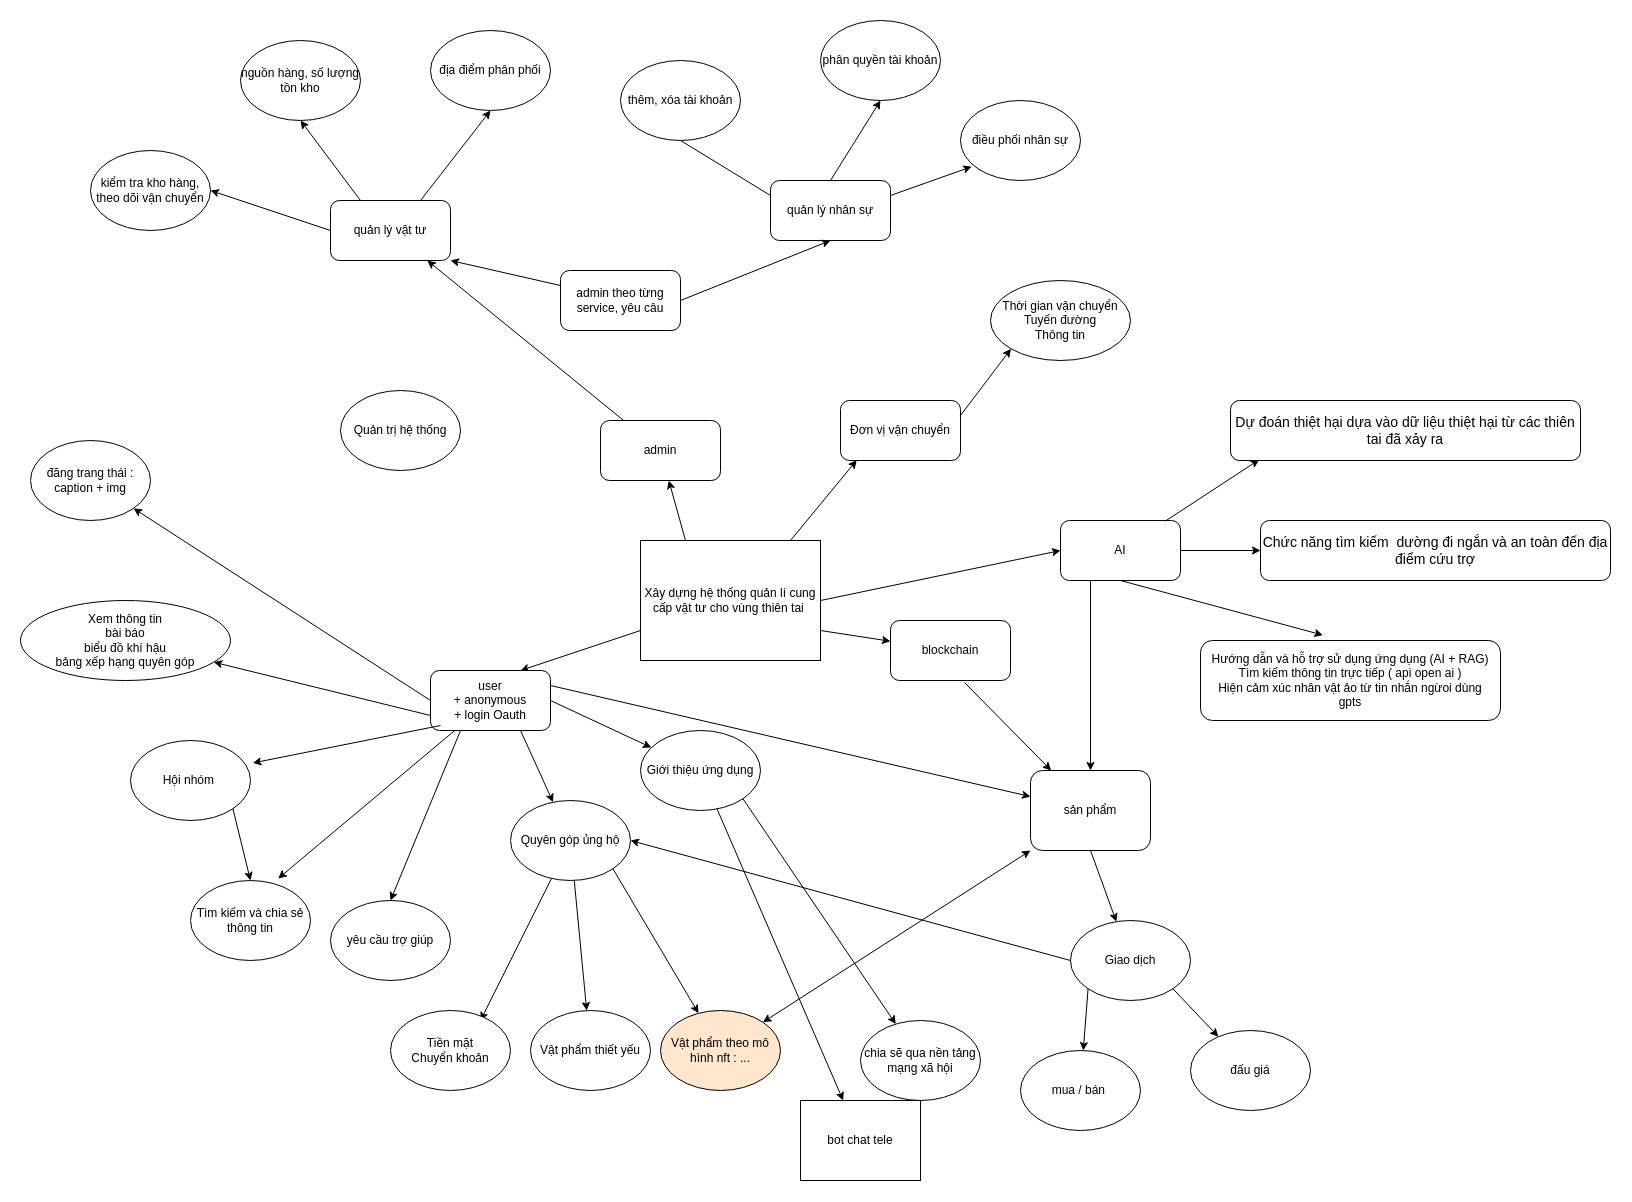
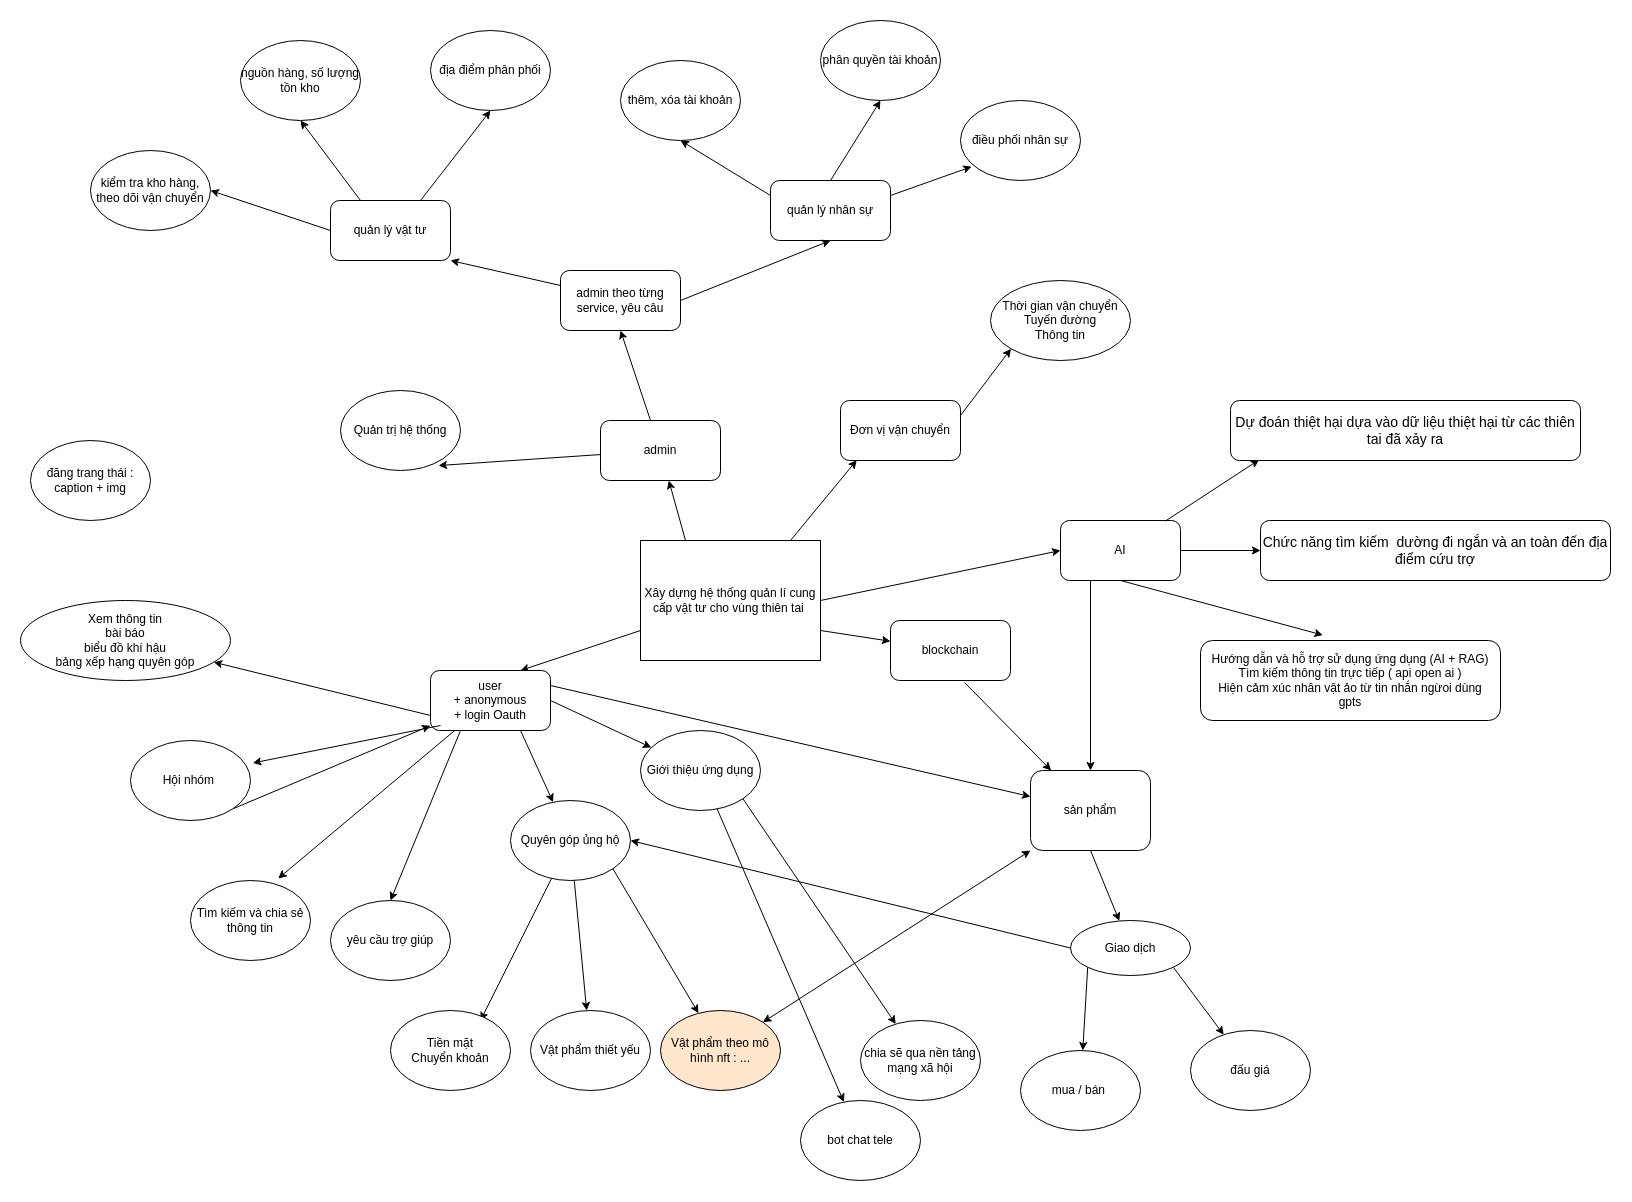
- <mxCell id="75" value="" style="endArrow=none;html=1;rounded=0;entryX=0.5;entryY=1;entryDx=0;entryDy=0;exitX=0;exitY=0.25;exitDx=0;exitDy=0;" edge="1" parent="1" source="62" target="72"><mxGeometry width="50" height="50" relative="1" as="geometry"><mxPoint x="760" y="260" as="sourcePoint" /><mxPoint x="810" y="210" as="targetPoint" /></mxGeometry></mxCell>
+ <mxCell id="75" value="" style="endArrow=classic;html=1;rounded=0;entryX=0.5;entryY=1;entryDx=0;entryDy=0;exitX=0;exitY=0.25;exitDx=0;exitDy=0;" edge="1" parent="1" source="62" target="72"><mxGeometry width="50" height="50" relative="1" as="geometry"><mxPoint x="760" y="260" as="sourcePoint" /><mxPoint x="810" y="210" as="targetPoint" /></mxGeometry></mxCell>
- <mxCell id="22" value="" style="edgeStyle=none;html=1;" parent="1" source="24" target="63" edge="1"><mxGeometry relative="1" as="geometry"><mxPoint x="580.004" y="339.999" as="targetPoint" /></mxGeometry></mxCell>
+ <mxCell id="22" value="" style="edgeStyle=none;html=1;entryX=0.817;entryY=0.938;entryDx=0;entryDy=0;entryPerimeter=0;" parent="1" source="24" target="25" edge="1"><mxGeometry relative="1" as="geometry"><mxPoint x="580.004" y="339.999" as="targetPoint" /></mxGeometry></mxCell>
+ <mxCell id="23" style="edgeStyle=none;html=1;entryX=0.5;entryY=1;entryDx=0;entryDy=0;" parent="1" source="24" target="61" edge="1"><mxGeometry relative="1" as="geometry" /></mxCell>
- <mxCell id="30" value="" style="endArrow=classic;html=1;exitX=0;exitY=0.5;exitDx=0;exitDy=0;" parent="1" source="5" target="31" edge="1"><mxGeometry width="50" height="50" relative="1" as="geometry"><mxPoint x="480" y="730" as="sourcePoint" /><mxPoint x="280" y="650" as="targetPoint" /></mxGeometry></mxCell>
- <mxCell id="59" value="" style="endArrow=classic;html=1;exitX=1;exitY=1;exitDx=0;exitDy=0;entryX=0.5;entryY=0;entryDx=0;entryDy=0;" parent="1" source="55" target="56" edge="1"><mxGeometry width="50" height="50" relative="1" as="geometry"><mxPoint x="450" y="735" as="sourcePoint" /><mxPoint x="262.28" y="772.48" as="targetPoint" /></mxGeometry></mxCell>
+ <mxCell id="59" value="" style="endArrow=classic;html=1;exitX=1;exitY=1;exitDx=0;exitDy=0;" parent="1" source="55" target="5" edge="1"><mxGeometry width="50" height="50" relative="1" as="geometry"><mxPoint x="450" y="735" as="sourcePoint" /><mxPoint x="262.28" y="772.48" as="targetPoint" /></mxGeometry></mxCell>
- <mxCell id="39" value="Giao dịch" style="ellipse;whiteSpace=wrap;html=1;" parent="1" vertex="1"><mxGeometry x="1070" y="920" width="120" height="80" as="geometry" /></mxCell>
+ <mxCell id="39" value="Giao dịch" style="ellipse;whiteSpace=wrap;html=1;" parent="1" vertex="1"><mxGeometry x="1070" y="920" width="120" height="55" as="geometry" /></mxCell>
- <mxCell id="29" value="bot chat tele" style="whiteSpace=wrap;html=1;rounded=0;" parent="1" vertex="1"><mxGeometry x="800" y="1100" width="120" height="80" as="geometry" /></mxCell>
+ <mxCell id="29" value="bot chat tele" style="ellipse;whiteSpace=wrap;html=1;" parent="1" vertex="1"><mxGeometry x="800" y="1100" width="120" height="80" as="geometry" /></mxCell>
